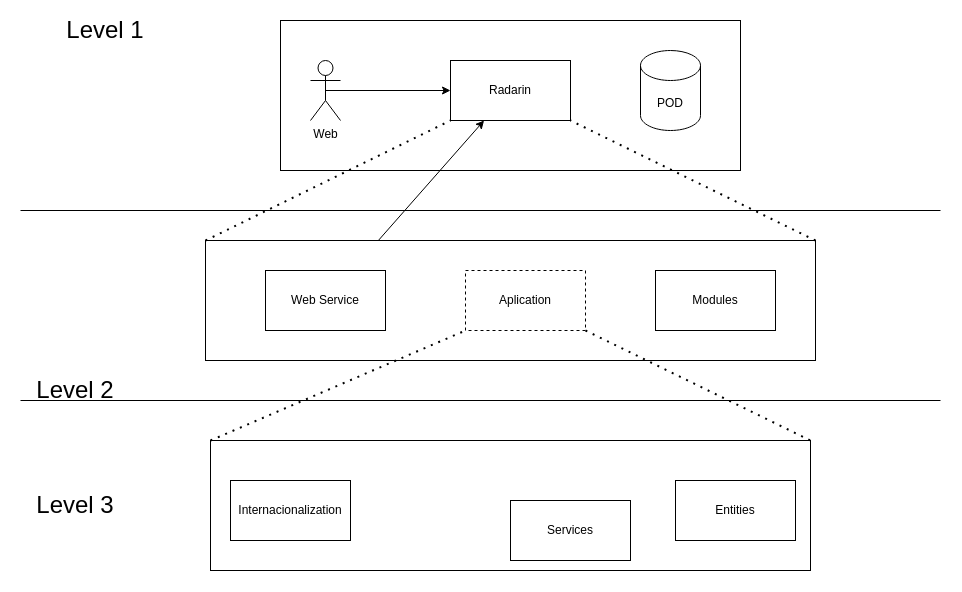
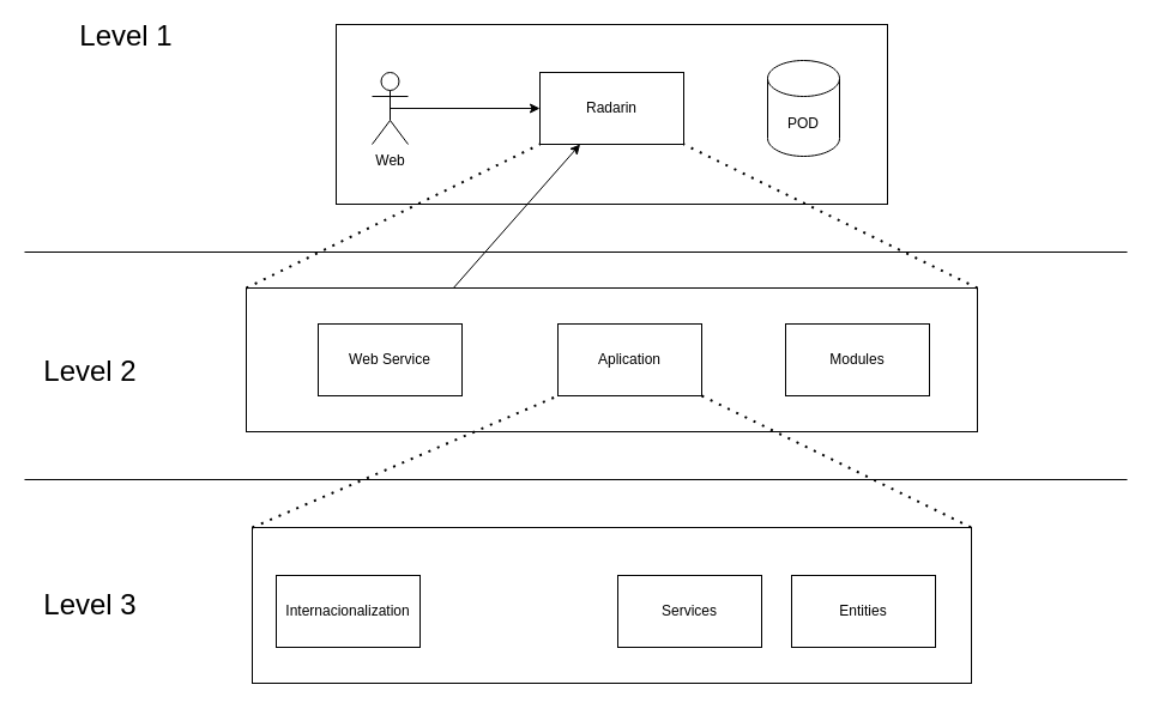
- <mxCell id="9" value="&lt;div&gt;Aplication&lt;/div&gt;" style="rounded=0;whiteSpace=wrap;html=1;dashed=1;" parent="1" vertex="1"><mxGeometry x="465" y="270" width="120" height="60" as="geometry" /></mxCell>
+ <mxCell id="9" value="&lt;div&gt;Aplication&lt;/div&gt;" style="rounded=0;whiteSpace=wrap;html=1;" parent="1" vertex="1"><mxGeometry x="465" y="270" width="120" height="60" as="geometry" /></mxCell>
- <mxCell id="23" value="&lt;font style=&quot;font-size: 24px&quot;&gt;Level 2&lt;br&gt;&lt;/font&gt;" style="text;html=1;strokeColor=none;fillColor=none;align=center;verticalAlign=middle;whiteSpace=wrap;rounded=0;" vertex="1" parent="1"><mxGeometry x="20" y="380" width="110" height="20" as="geometry" /></mxCell>
+ <mxCell id="23" value="&lt;font style=&quot;font-size: 24px&quot;&gt;Level 2&lt;br&gt;&lt;/font&gt;" style="text;html=1;strokeColor=none;fillColor=none;align=center;verticalAlign=middle;whiteSpace=wrap;rounded=0;" vertex="1" parent="1"><mxGeometry x="20" y="300" width="110" height="20" as="geometry" /></mxCell>
- <mxCell id="18" value="&lt;div&gt;Entities&lt;/div&gt;" style="rounded=0;whiteSpace=wrap;html=1;" parent="1" vertex="1"><mxGeometry x="675" y="480" width="120" height="60" as="geometry" /></mxCell>
+ <mxCell id="18" value="&lt;div&gt;Entities&lt;/div&gt;" style="rounded=0;whiteSpace=wrap;html=1;" parent="1" vertex="1"><mxGeometry x="660" y="480" width="120" height="60" as="geometry" /></mxCell>
- <mxCell id="17" value="Services" style="rounded=0;whiteSpace=wrap;html=1;" parent="1" vertex="1"><mxGeometry x="510" y="500" width="120" height="60" as="geometry" /></mxCell>
+ <mxCell id="17" value="Services" style="rounded=0;whiteSpace=wrap;html=1;" parent="1" vertex="1"><mxGeometry x="515" y="480" width="120" height="60" as="geometry" /></mxCell>
